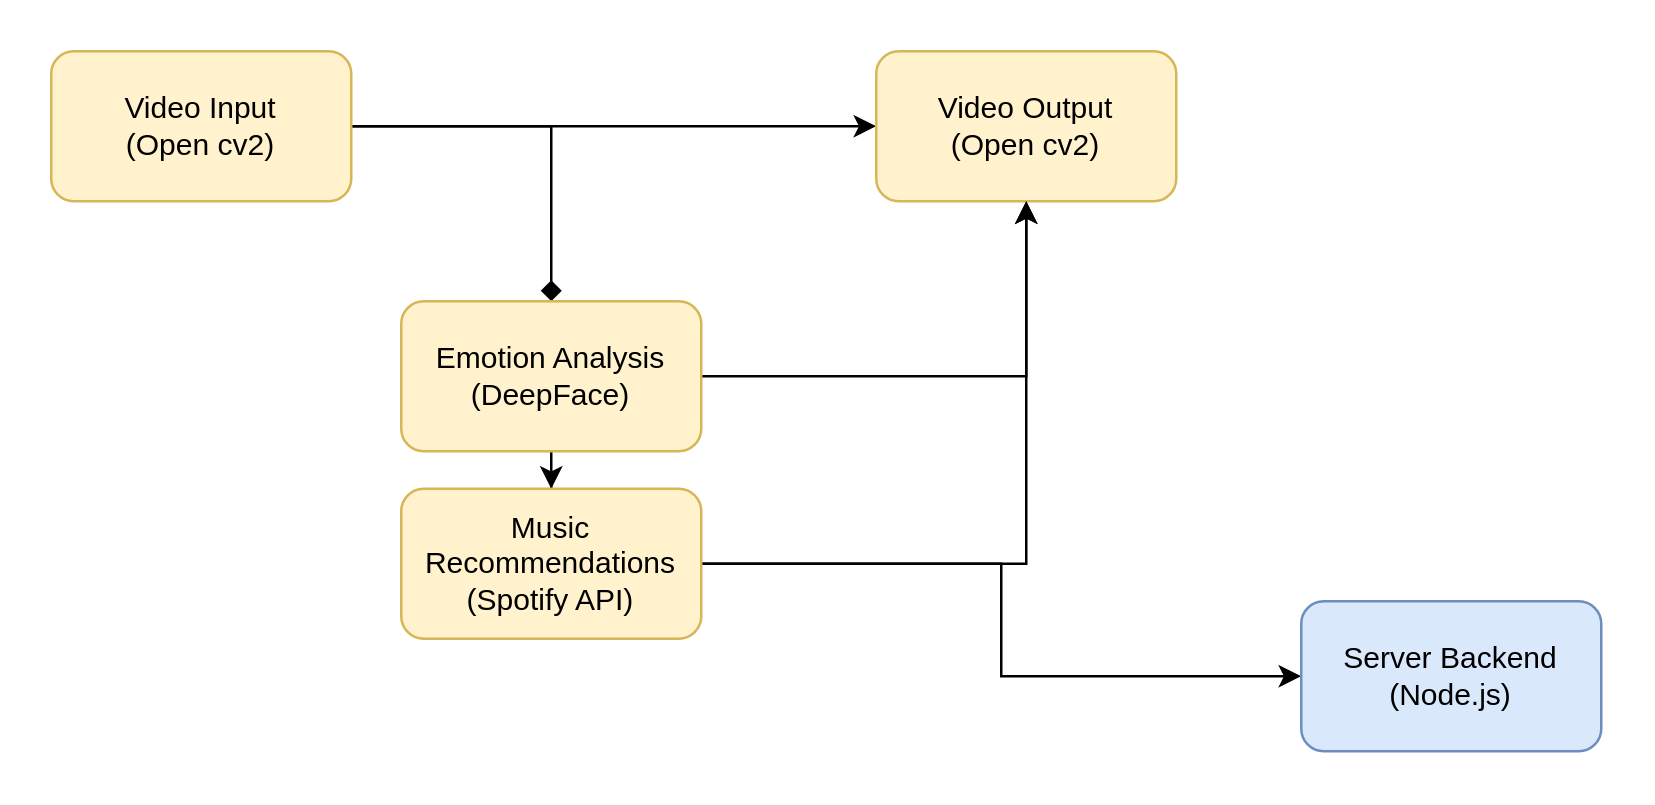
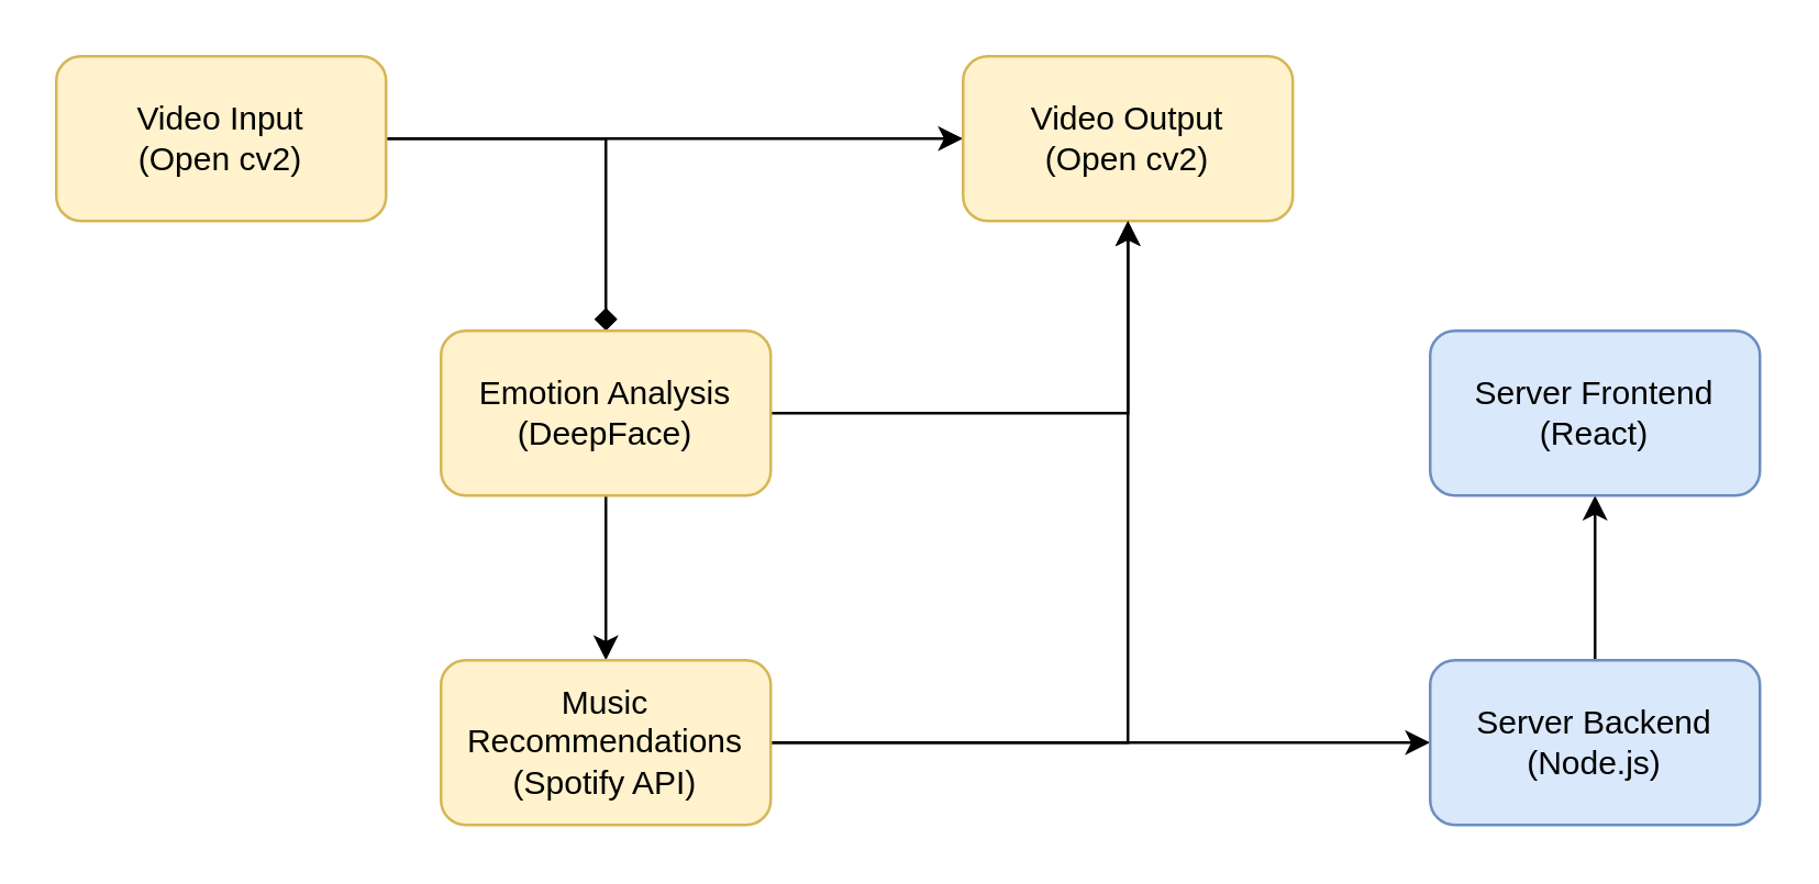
+ <mxCell id="14" value="Server Frontend (React)" style="whiteSpace=wrap;html=1;rounded=1;fillColor=#dae8fc;strokeColor=#6c8ebf;" parent="1" vertex="1"><mxGeometry x="520" y="120" width="120" height="60" as="geometry" /></mxCell>
+ <mxCell id="12" value="" style="edgeStyle=orthogonalEdgeStyle;rounded=0;orthogonalLoop=1;jettySize=auto;html=1;" parent="1" source="13" target="14" edge="1"><mxGeometry relative="1" as="geometry" /></mxCell>
- <mxCell id="11" value="Music Recommendations (Spotify API)" style="whiteSpace=wrap;html=1;rounded=1;shadow=0;strokeWidth=1;glass=0;fillColor=#fff2cc;strokeColor=#d6b656;" parent="1" vertex="1"><mxGeometry x="160" y="195" width="120" height="60" as="geometry" /></mxCell>
+ <mxCell id="11" value="Music Recommendations (Spotify API)" style="whiteSpace=wrap;html=1;rounded=1;shadow=0;strokeWidth=1;glass=0;fillColor=#fff2cc;strokeColor=#d6b656;" parent="1" vertex="1"><mxGeometry x="160" y="240" width="120" height="60" as="geometry" /></mxCell>
